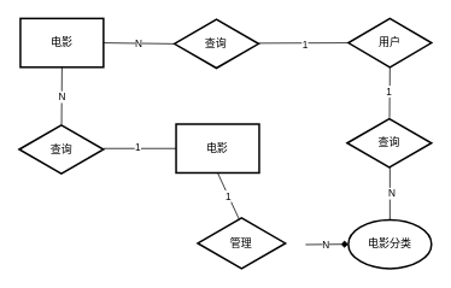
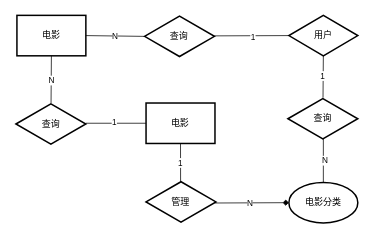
- <mxCell id="17" value="管理" style="html=1;whiteSpace=wrap;aspect=fixed;shape=isoRectangle;strokeWidth=2;fontFamily=宋体;" vertex="1" parent="1"><mxGeometry x="194.34" y="241" width="145" height="56" as="geometry" /></mxCell>
+ <mxCell id="17" value="管理" style="html=1;whiteSpace=wrap;aspect=fixed;shape=isoRectangle;strokeWidth=2;fontFamily=宋体;" vertex="1" parent="1"><mxGeometry x="194.34" y="241" width="93.34" height="56" as="geometry" /></mxCell>
